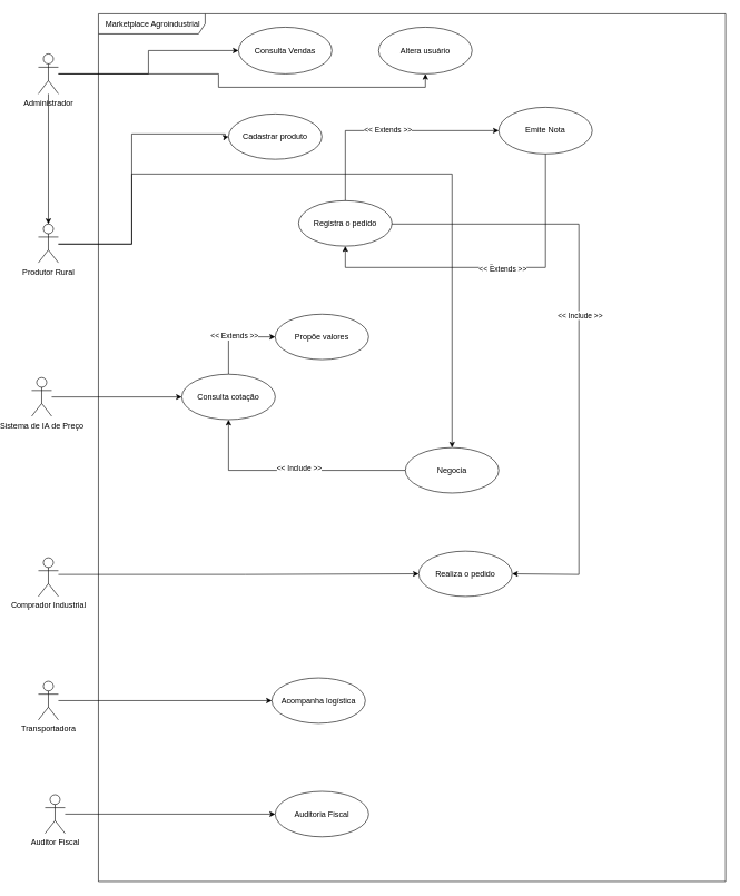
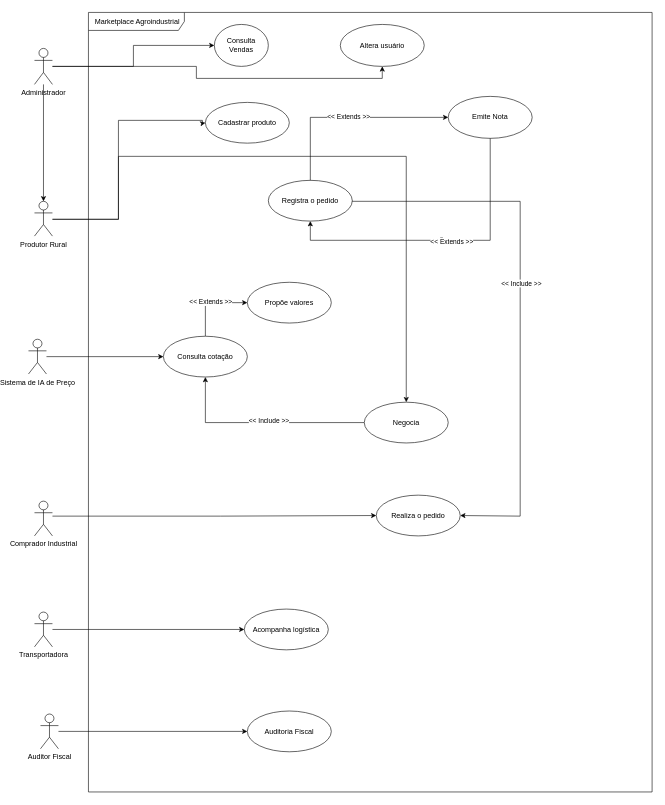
- <mxCell id="33" value="Consulta Vendas" style="ellipse;whiteSpace=wrap;html=1;" vertex="1" parent="2"><mxGeometry x="210" y="20" width="140" height="70" as="geometry" /></mxCell>
+ <mxCell id="33" value="Consulta Vendas" style="ellipse;whiteSpace=wrap;html=1;" vertex="1" parent="2"><mxGeometry x="210" y="20" width="90" height="70" as="geometry" /></mxCell>
